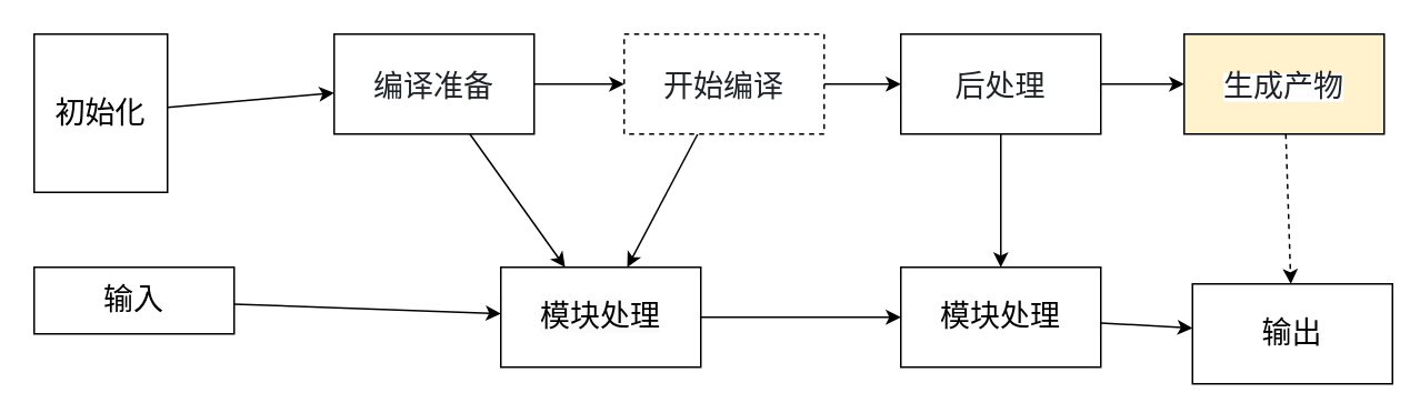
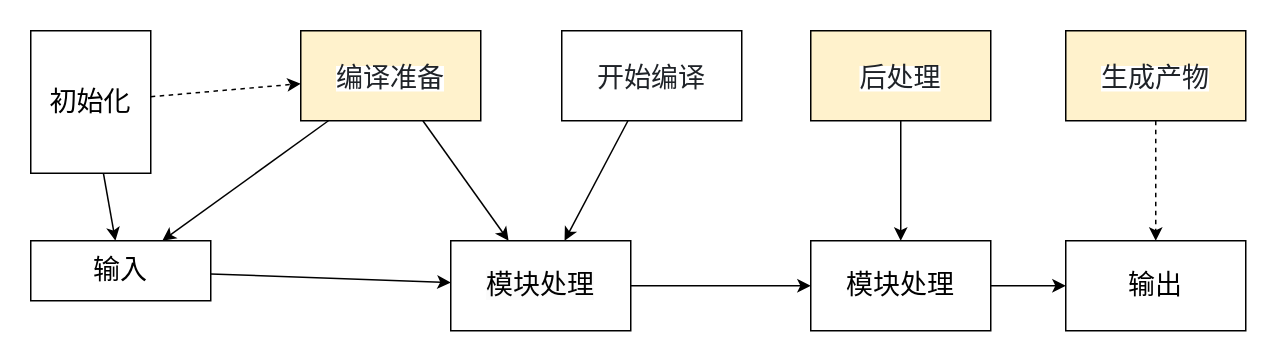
- <mxCell id="7" value="&lt;span style=&quot;box-sizing: border-box; font-family: Inter-Regular, &amp;quot;PingFang SC&amp;quot;, &amp;quot;Helvetica Neue&amp;quot;, Helvetica, -apple-system, Arial, sans-serif, &amp;quot;Microsoft Yahei&amp;quot;, &amp;quot;Microsoft JhengHei&amp;quot;, &amp;quot;Apple Color Emoji&amp;quot;, &amp;quot;Segoe UI Emoji&amp;quot;, &amp;quot;Segoe UI Symbol&amp;quot;; color: rgb(31, 35, 40); text-align: left; background-color: rgb(255, 255, 255);&quot; data-spm-anchor-id=&quot;5176.281.0.i4.48d03f99Iq8Efe&quot;&gt;&lt;font style=&quot;font-size: 18px;&quot;&gt;编译准备&lt;/font&gt;&lt;/span&gt;" style="whiteSpace=wrap;html=1;" vertex="1" parent="1"><mxGeometry x="200" y="20" width="120" height="60" as="geometry" /></mxCell>
+ <mxCell id="7" value="&lt;span style=&quot;box-sizing: border-box; font-family: Inter-Regular, &amp;quot;PingFang SC&amp;quot;, &amp;quot;Helvetica Neue&amp;quot;, Helvetica, -apple-system, Arial, sans-serif, &amp;quot;Microsoft Yahei&amp;quot;, &amp;quot;Microsoft JhengHei&amp;quot;, &amp;quot;Apple Color Emoji&amp;quot;, &amp;quot;Segoe UI Emoji&amp;quot;, &amp;quot;Segoe UI Symbol&amp;quot;; color: rgb(31, 35, 40); text-align: left; background-color: rgb(255, 255, 255);&quot; data-spm-anchor-id=&quot;5176.281.0.i4.48d03f99Iq8Efe&quot;&gt;&lt;font style=&quot;font-size: 18px;&quot;&gt;编译准备&lt;/font&gt;&lt;/span&gt;" style="whiteSpace=wrap;html=1;fillColor=#fff2cc;" vertex="1" parent="1"><mxGeometry x="200" y="20" width="120" height="60" as="geometry" /></mxCell>
- <mxCell id="5" value="" style="edgeStyle=none;html=1;fontSize=18;" edge="1" parent="1" source="7" target="10"><mxGeometry relative="1" as="geometry" /></mxCell>
+ <mxCell id="5" value="" style="edgeStyle=none;html=1;fontSize=18;" edge="1" parent="1" source="7" target="17"><mxGeometry relative="1" as="geometry" /></mxCell>
- <mxCell id="10" value="&lt;span style=&quot;box-sizing: border-box; font-family: Inter-Regular, &amp;quot;PingFang SC&amp;quot;, &amp;quot;Helvetica Neue&amp;quot;, Helvetica, -apple-system, Arial, sans-serif, &amp;quot;Microsoft Yahei&amp;quot;, &amp;quot;Microsoft JhengHei&amp;quot;, &amp;quot;Apple Color Emoji&amp;quot;, &amp;quot;Segoe UI Emoji&amp;quot;, &amp;quot;Segoe UI Symbol&amp;quot;; color: rgb(31, 35, 40); text-align: left; background-color: rgb(255, 255, 255);&quot; data-spm-anchor-id=&quot;5176.281.0.i4.48d03f99Iq8Efe&quot;&gt;&lt;font style=&quot;font-size: 18px;&quot;&gt;开始编译&lt;/font&gt;&lt;/span&gt;" style="whiteSpace=wrap;html=1;dashed=1;" vertex="1" parent="1"><mxGeometry x="374" y="20" width="120" height="60" as="geometry" /></mxCell>
+ <mxCell id="10" value="&lt;span style=&quot;box-sizing: border-box; font-family: Inter-Regular, &amp;quot;PingFang SC&amp;quot;, &amp;quot;Helvetica Neue&amp;quot;, Helvetica, -apple-system, Arial, sans-serif, &amp;quot;Microsoft Yahei&amp;quot;, &amp;quot;Microsoft JhengHei&amp;quot;, &amp;quot;Apple Color Emoji&amp;quot;, &amp;quot;Segoe UI Emoji&amp;quot;, &amp;quot;Segoe UI Symbol&amp;quot;; color: rgb(31, 35, 40); text-align: left; background-color: rgb(255, 255, 255);&quot; data-spm-anchor-id=&quot;5176.281.0.i4.48d03f99Iq8Efe&quot;&gt;&lt;font style=&quot;font-size: 18px;&quot;&gt;开始编译&lt;/font&gt;&lt;/span&gt;" style="whiteSpace=wrap;html=1;" vertex="1" parent="1"><mxGeometry x="374" y="20" width="120" height="60" as="geometry" /></mxCell>
- <mxCell id="8" value="" style="edgeStyle=none;html=1;fontSize=18;" edge="1" parent="1" source="10" target="13"><mxGeometry relative="1" as="geometry" /></mxCell>
- <mxCell id="13" value="&lt;span style=&quot;box-sizing: border-box; font-family: Inter-Regular, &amp;quot;PingFang SC&amp;quot;, &amp;quot;Helvetica Neue&amp;quot;, Helvetica, -apple-system, Arial, sans-serif, &amp;quot;Microsoft Yahei&amp;quot;, &amp;quot;Microsoft JhengHei&amp;quot;, &amp;quot;Apple Color Emoji&amp;quot;, &amp;quot;Segoe UI Emoji&amp;quot;, &amp;quot;Segoe UI Symbol&amp;quot;; color: rgb(31, 35, 40); text-align: left; background-color: rgb(255, 255, 255);&quot; data-spm-anchor-id=&quot;5176.281.0.i4.48d03f99Iq8Efe&quot;&gt;&lt;font style=&quot;font-size: 18px;&quot;&gt;后处理&lt;/font&gt;&lt;/span&gt;" style="whiteSpace=wrap;html=1;" vertex="1" parent="1"><mxGeometry x="540" y="20" width="120" height="60" as="geometry" /></mxCell>
+ <mxCell id="13" value="&lt;span style=&quot;box-sizing: border-box; font-family: Inter-Regular, &amp;quot;PingFang SC&amp;quot;, &amp;quot;Helvetica Neue&amp;quot;, Helvetica, -apple-system, Arial, sans-serif, &amp;quot;Microsoft Yahei&amp;quot;, &amp;quot;Microsoft JhengHei&amp;quot;, &amp;quot;Apple Color Emoji&amp;quot;, &amp;quot;Segoe UI Emoji&amp;quot;, &amp;quot;Segoe UI Symbol&amp;quot;; color: rgb(31, 35, 40); text-align: left; background-color: rgb(255, 255, 255);&quot; data-spm-anchor-id=&quot;5176.281.0.i4.48d03f99Iq8Efe&quot;&gt;&lt;font style=&quot;font-size: 18px;&quot;&gt;后处理&lt;/font&gt;&lt;/span&gt;" style="whiteSpace=wrap;html=1;fillColor=#fff2cc;" vertex="1" parent="1"><mxGeometry x="540" y="20" width="120" height="60" as="geometry" /></mxCell>
- <mxCell id="11" value="" style="edgeStyle=none;html=1;fontSize=18;" edge="1" parent="1" source="13" target="15"><mxGeometry relative="1" as="geometry" /></mxCell>
- <mxCell id="2" value="" style="edgeStyle=none;html=1;fontSize=24;" edge="1" parent="1" source="4" target="7"><mxGeometry relative="1" as="geometry" /></mxCell>
+ <mxCell id="2" value="" style="edgeStyle=none;html=1;fontSize=24;dashed=1;" edge="1" parent="1" source="4" target="7"><mxGeometry relative="1" as="geometry" /></mxCell>
+ <mxCell id="3" value="" style="edgeStyle=none;html=1;fontSize=18;" edge="1" parent="1" source="4" target="17"><mxGeometry relative="1" as="geometry" /></mxCell>
- <mxCell id="22" value="&lt;span style=&quot;font-size: 18px;&quot;&gt;输出&lt;/span&gt;" style="whiteSpace=wrap;html=1;" vertex="1" parent="1"><mxGeometry x="715" y="170" width="120" height="60" as="geometry" /></mxCell>
+ <mxCell id="22" value="&lt;span style=&quot;font-size: 18px;&quot;&gt;输出&lt;/span&gt;" style="whiteSpace=wrap;html=1;" vertex="1" parent="1"><mxGeometry x="710" y="160" width="120" height="60" as="geometry" /></mxCell>
